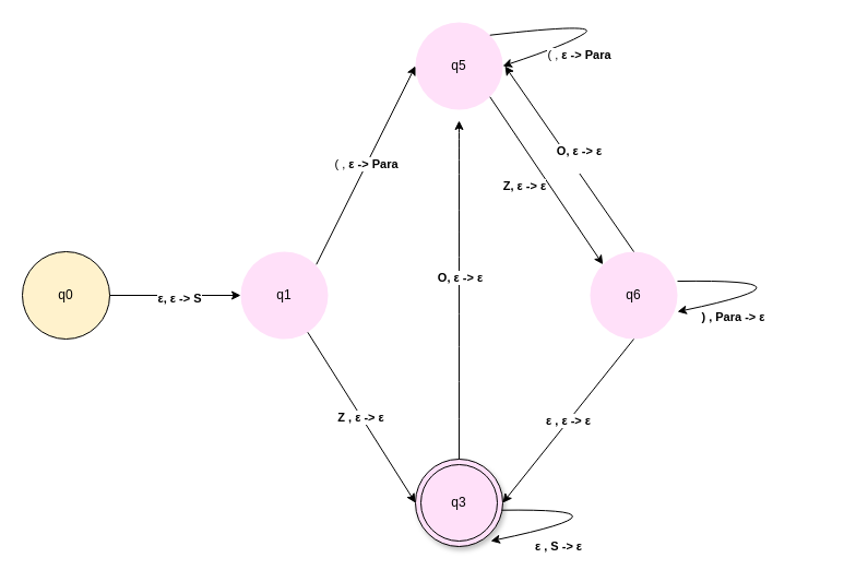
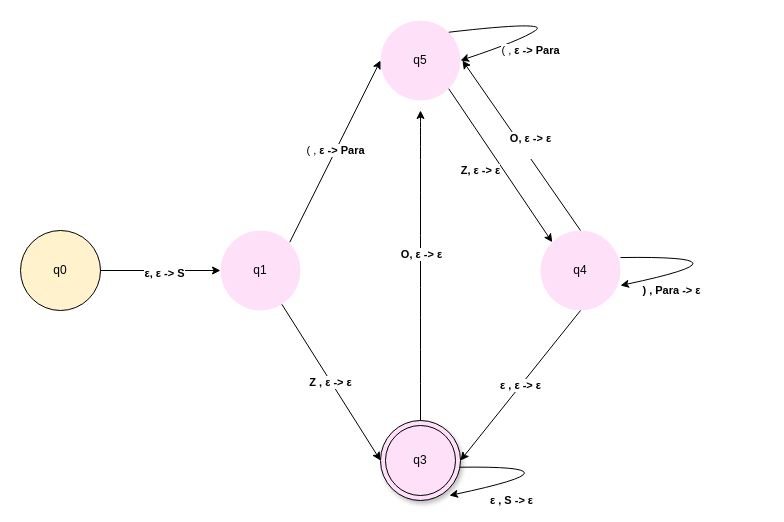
- <mxCell id="6" value="q6" style="ellipse;whiteSpace=wrap;html=1;aspect=fixed;strokeColor=none;fillColor=#FFE0F9;" vertex="1" parent="1"><mxGeometry x="540" y="230" width="80" height="80" as="geometry" /></mxCell>
+ <mxCell id="6" value="q4" style="ellipse;whiteSpace=wrap;html=1;aspect=fixed;strokeColor=none;fillColor=#FFE0F9;" vertex="1" parent="1"><mxGeometry x="540" y="230" width="80" height="80" as="geometry" /></mxCell>
